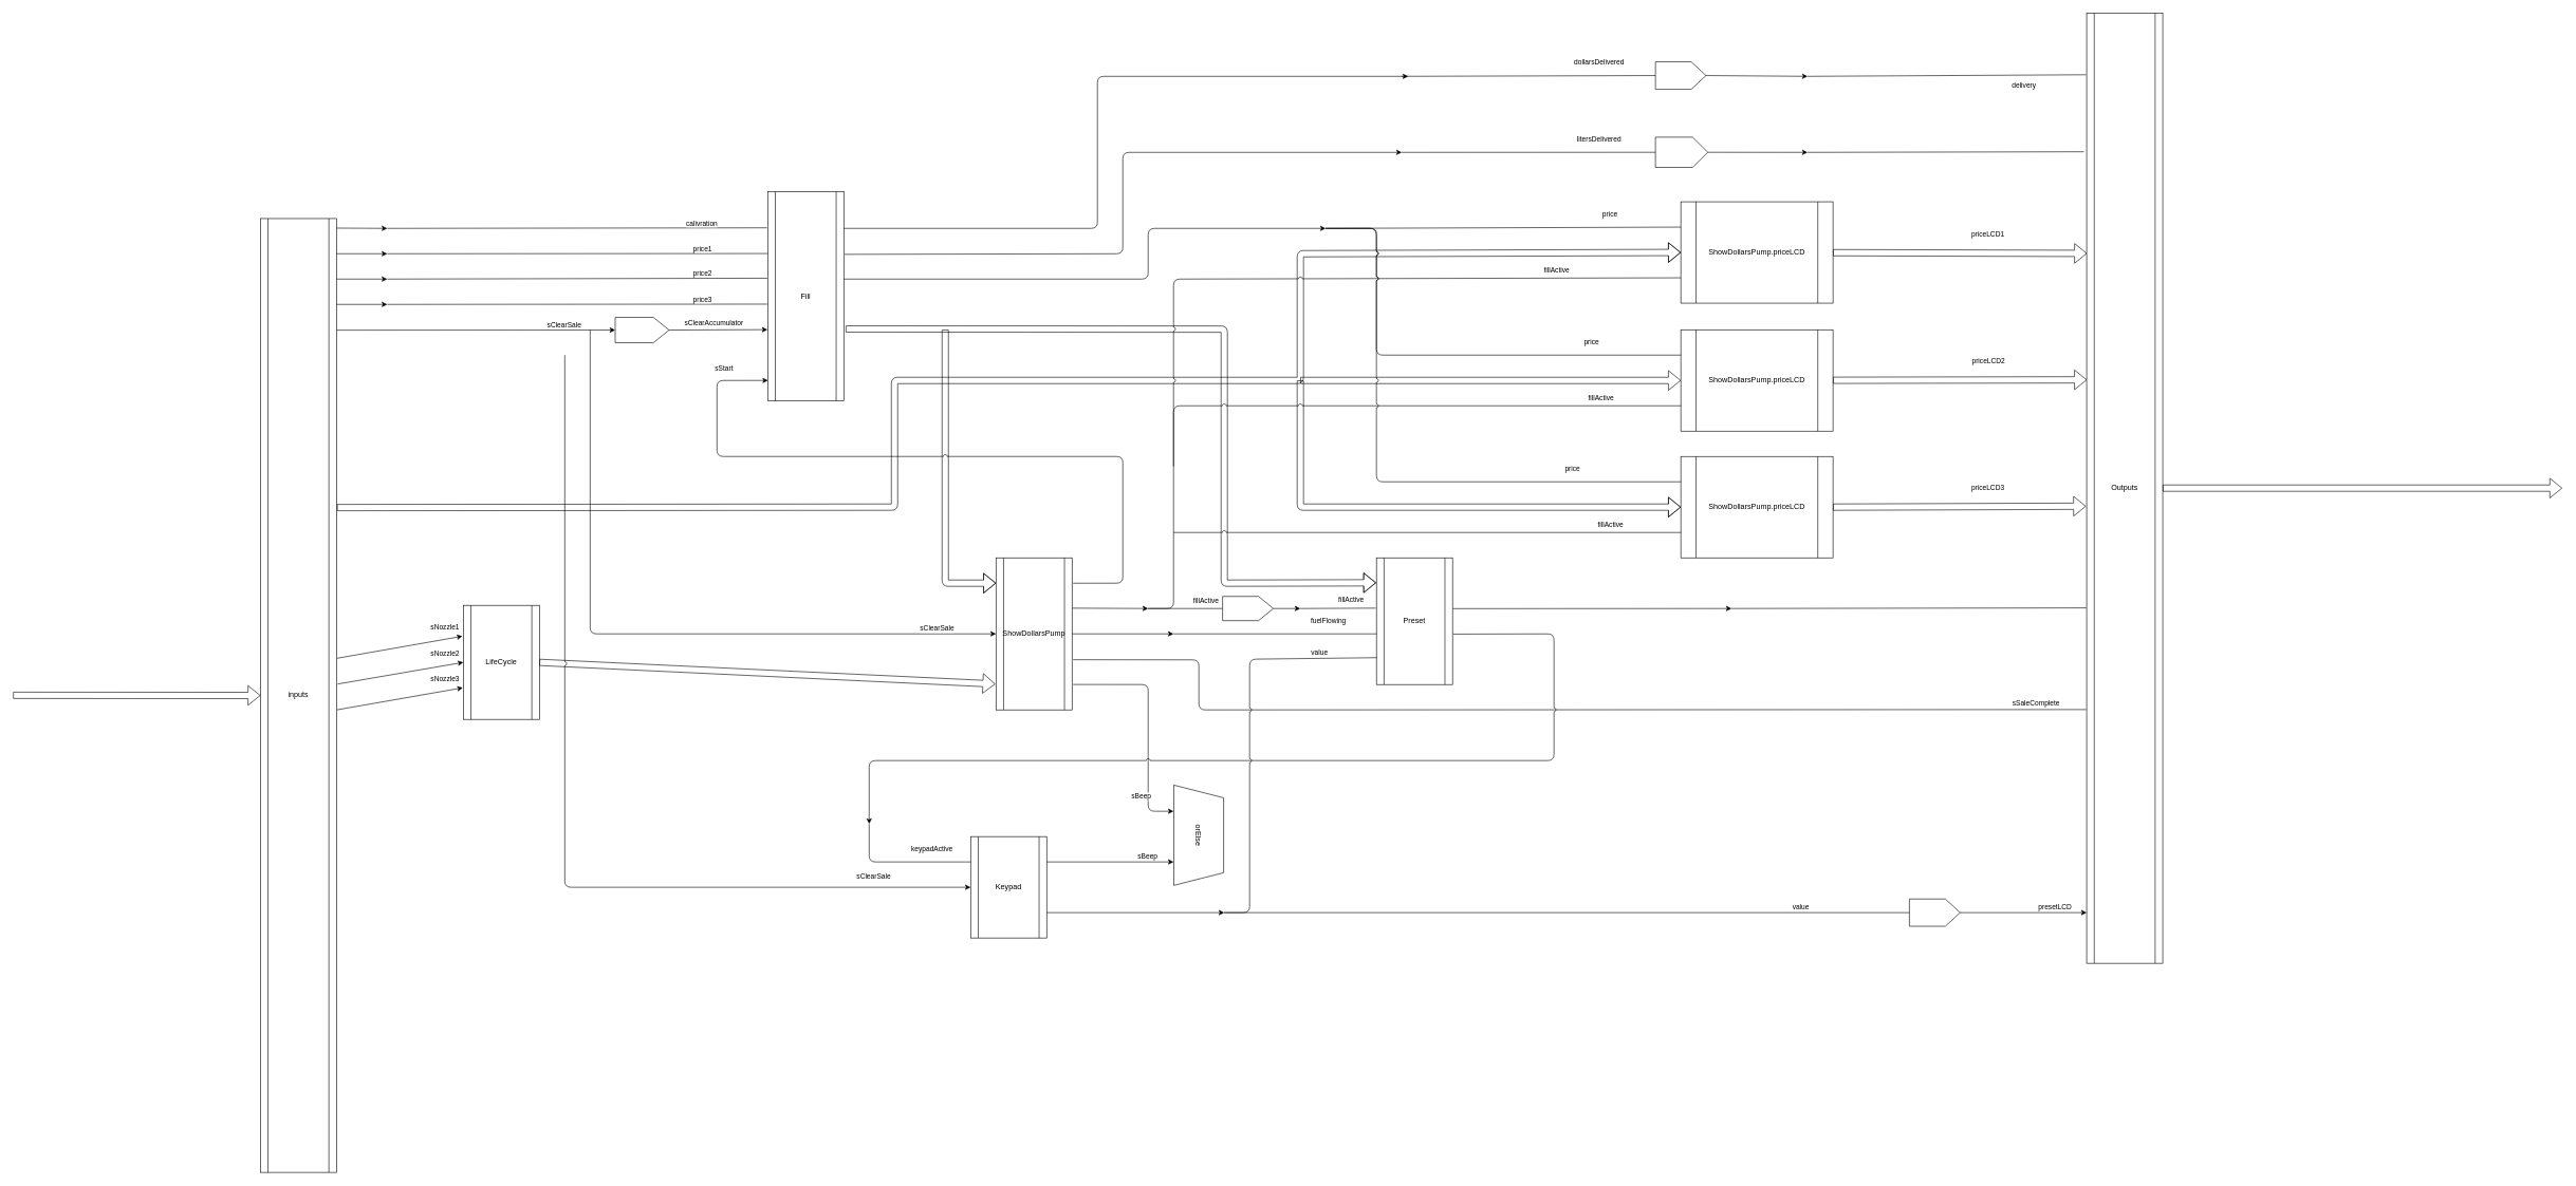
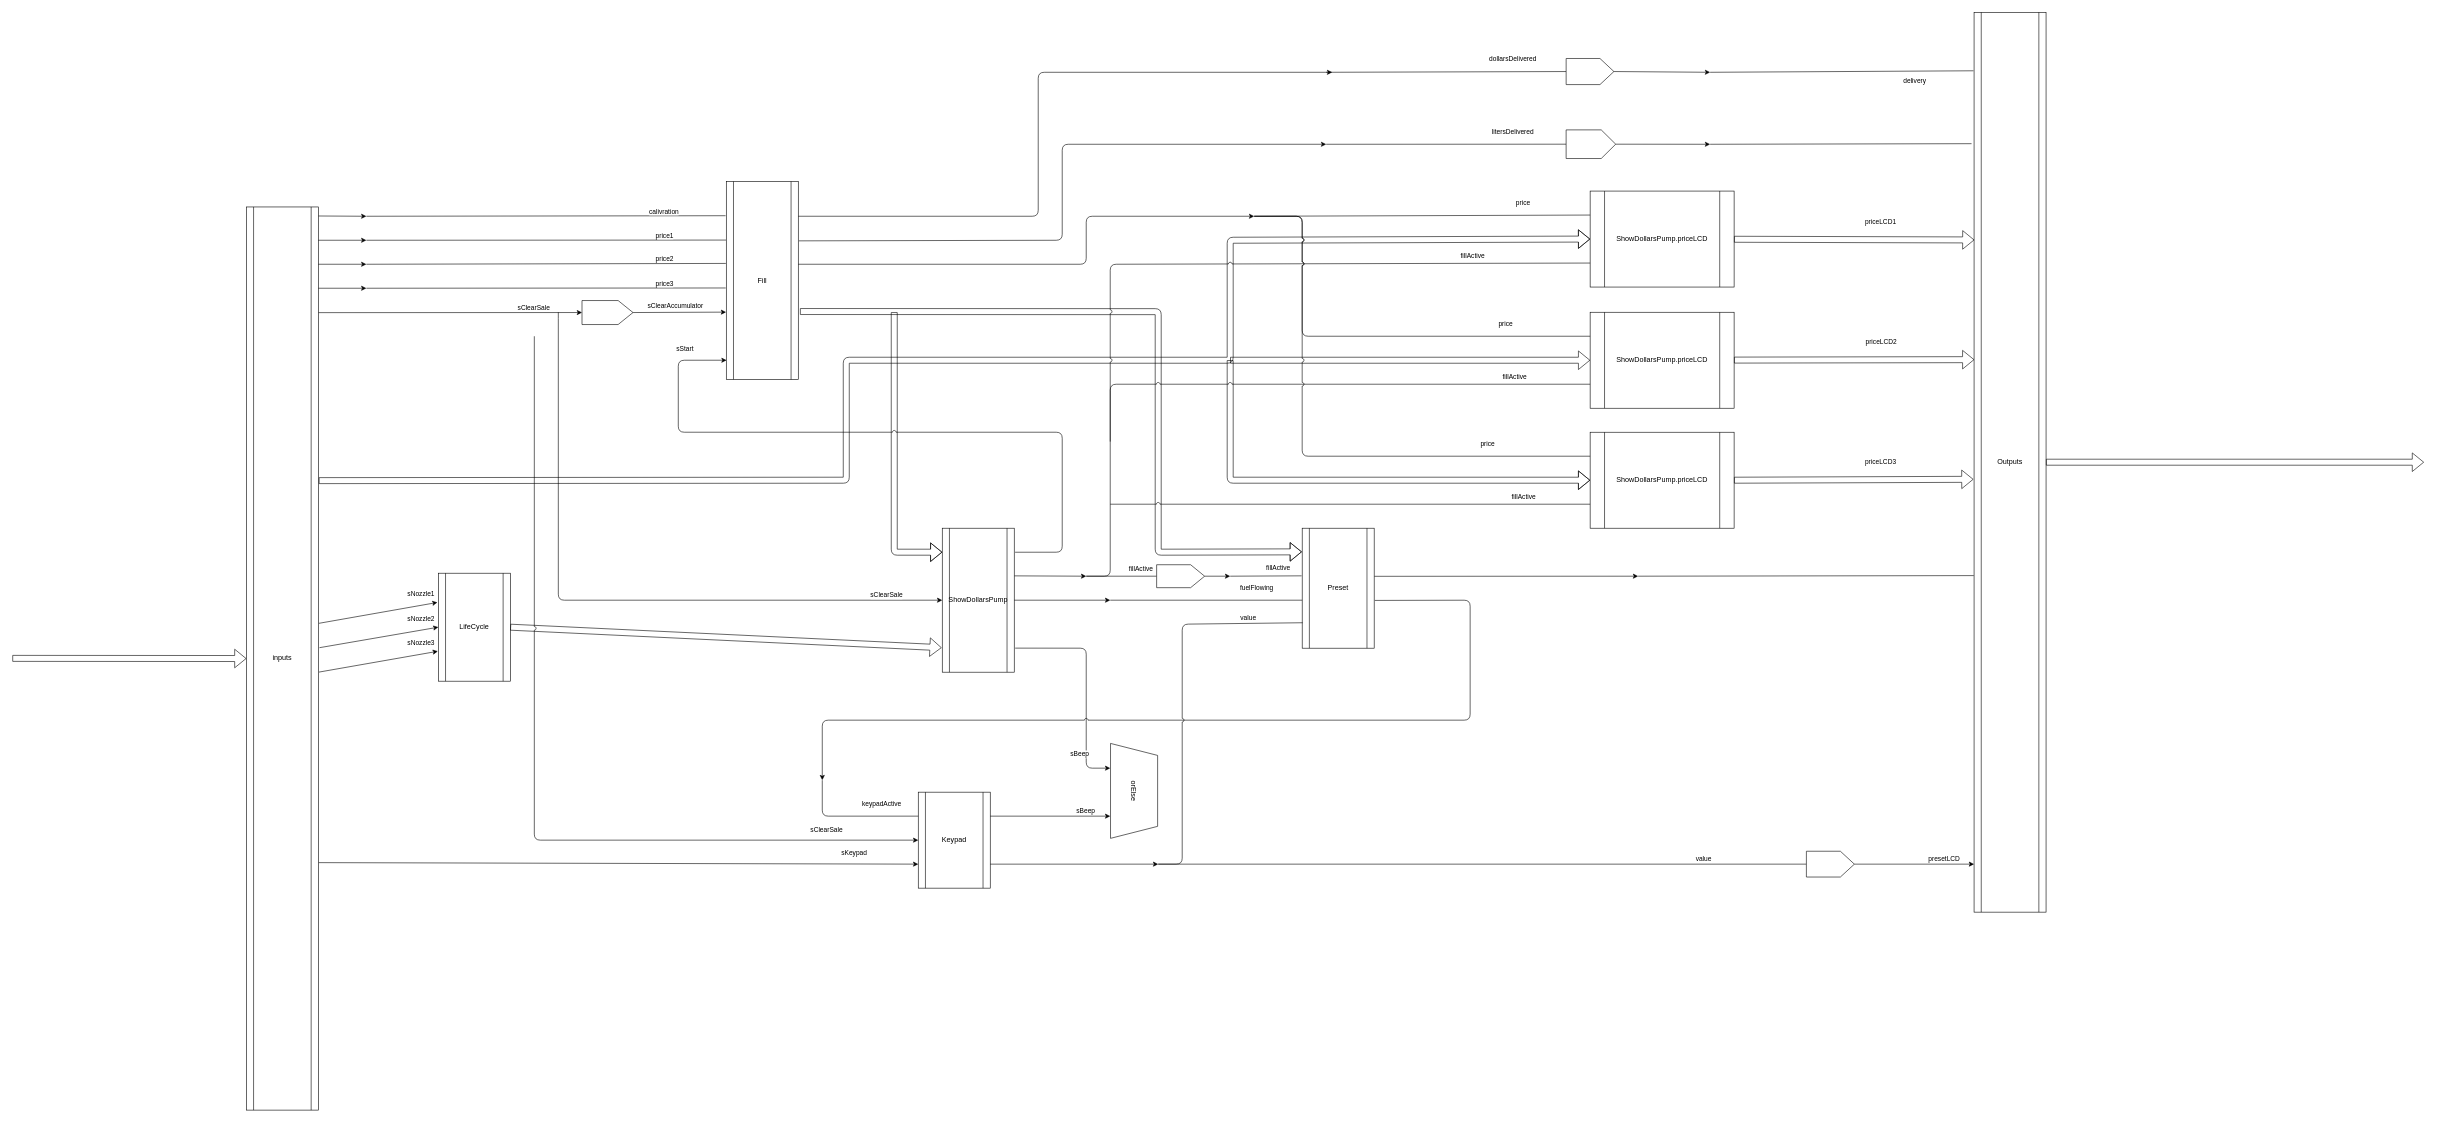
- <mxCell id="53" value="" style="endArrow=none;html=1;endFill=0;exitX=1.013;exitY=0.67;exitDx=0;exitDy=0;jumpStyle=arc;exitPerimeter=0;entryX=-0.006;entryY=0.733;entryDx=0;entryDy=0;entryPerimeter=0;" edge="1" parent="1" source="20" target="27"><mxGeometry width="50" height="50" relative="1" as="geometry"><mxPoint x="2650" y="253" as="sourcePoint" /><mxPoint x="3580" y="1080" as="targetPoint" /><Array as="points"><mxPoint x="1890" y="1041" /><mxPoint x="1890" y="1120" /><mxPoint x="2090" y="1120" /><mxPoint x="2370" y="1120" /><mxPoint x="2640" y="1120" /></Array></mxGeometry></mxCell>
- <mxCell id="54" value="sSaleComplete" style="edgeLabel;html=1;align=center;verticalAlign=middle;resizable=0;points=[];" vertex="1" connectable="0" parent="53"><mxGeometry x="0.702" relative="1" as="geometry"><mxPoint x="170" y="-10" as="offset" /></mxGeometry></mxCell>
+ <mxCell id="78" value="" style="endArrow=classic;html=1;entryX=0;entryY=0.75;entryDx=0;entryDy=0;jumpStyle=arc;exitX=1.006;exitY=0.726;exitDx=0;exitDy=0;exitPerimeter=0;" edge="1" parent="1" source="2" target="24"><mxGeometry width="50" height="50" relative="1" as="geometry"><mxPoint x="530" y="1490" as="sourcePoint" /><mxPoint x="1575" y="1475.94" as="targetPoint" /></mxGeometry></mxCell>
+ <mxCell id="79" value="sKeypad" style="edgeLabel;html=1;align=center;verticalAlign=middle;resizable=0;points=[];" vertex="1" connectable="0" parent="78"><mxGeometry x="0.804" y="1" relative="1" as="geometry"><mxPoint x="-9" y="-17" as="offset" /></mxGeometry></mxCell>
